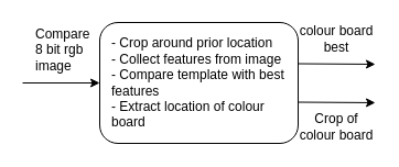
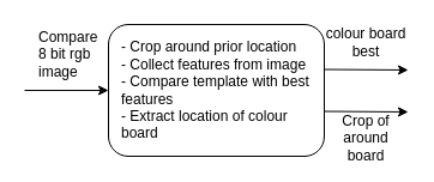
- <mxCell id="2" value="Crop of colour board" style="text;html=1;align=center;verticalAlign=middle;whiteSpace=wrap;rounded=0;" parent="1" vertex="1"><mxGeometry x="270" y="100" width="70" height="30" as="geometry" /></mxCell>
+ <mxCell id="2" value="Crop of around board" style="text;html=1;align=center;verticalAlign=middle;whiteSpace=wrap;rounded=0;" parent="1" vertex="1"><mxGeometry x="270" y="100" width="70" height="30" as="geometry" /></mxCell>
